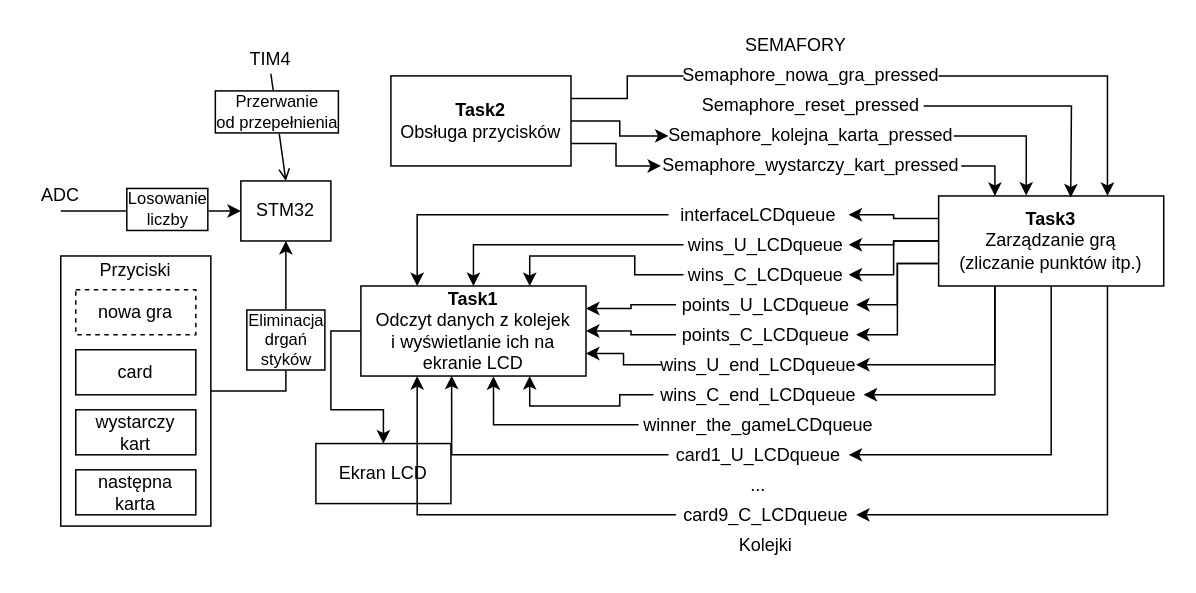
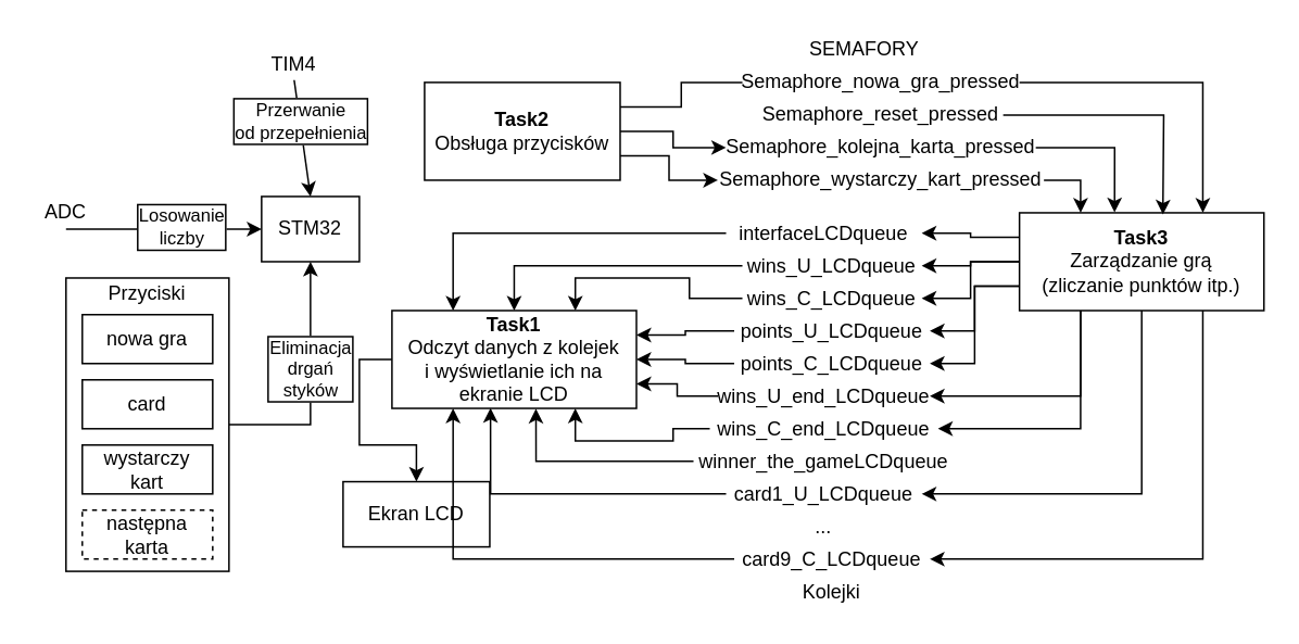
- <mxCell id="15" value="" style="endArrow=open;html=1;exitX=0.5;exitY=1;exitDx=0;exitDy=0;entryX=0.5;entryY=0;entryDx=0;entryDy=0;" edge="1" parent="1" source="14" target="5"><mxGeometry width="50" height="50" relative="1" as="geometry"><mxPoint x="260" y="190" as="sourcePoint" /><mxPoint x="310" y="140" as="targetPoint" /></mxGeometry></mxCell>
+ <mxCell id="15" value="" style="endArrow=classic;html=1;exitX=0.5;exitY=1;exitDx=0;exitDy=0;entryX=0.5;entryY=0;entryDx=0;entryDy=0;" edge="1" parent="1" source="14" target="5"><mxGeometry width="50" height="50" relative="1" as="geometry"><mxPoint x="260" y="190" as="sourcePoint" /><mxPoint x="310" y="140" as="targetPoint" /></mxGeometry></mxCell>
- <mxCell id="10" value="nowa gra" style="rounded=0;whiteSpace=wrap;html=1;fillColor=#ffffff;dashed=1;" vertex="1" parent="1"><mxGeometry x="50" y="192.5" width="80" height="30" as="geometry" /></mxCell>
+ <mxCell id="10" value="nowa gra" style="rounded=0;whiteSpace=wrap;html=1;fillColor=#ffffff;" vertex="1" parent="1"><mxGeometry x="50" y="192.5" width="80" height="30" as="geometry" /></mxCell>
- <mxCell id="12" value="następna karta" style="rounded=0;whiteSpace=wrap;html=1;fillColor=#ffffff;" vertex="1" parent="1"><mxGeometry x="50" y="312.5" width="80" height="30" as="geometry" /></mxCell>
+ <mxCell id="12" value="następna karta" style="rounded=0;whiteSpace=wrap;html=1;fillColor=#ffffff;dashed=1;" vertex="1" parent="1"><mxGeometry x="50" y="312.5" width="80" height="30" as="geometry" /></mxCell>
